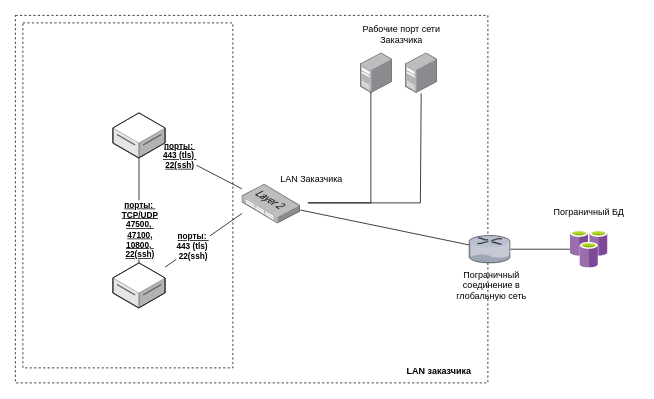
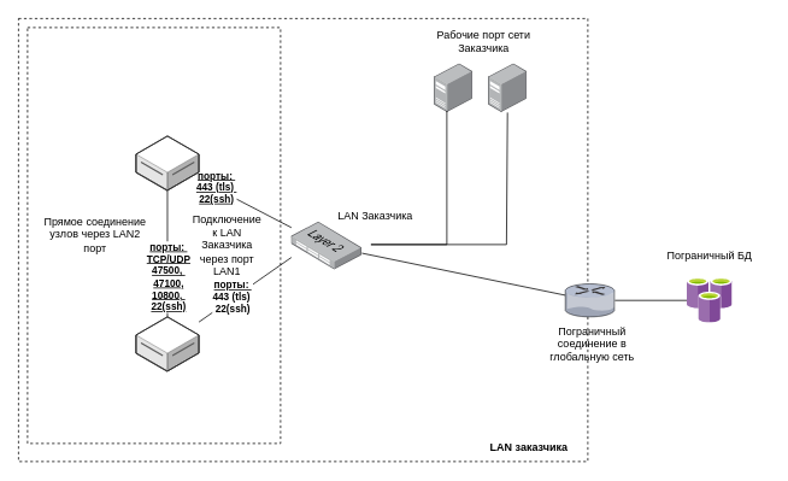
+ <mxCell id="14" value="&lt;div&gt;Прямое соединение узлов через LAN2 порт&lt;/div&gt;" style="text;strokeColor=none;align=center;fillColor=none;html=1;verticalAlign=middle;whiteSpace=wrap;rounded=0;" parent="1" vertex="1"><mxGeometry x="40" y="243.5" width="130" height="30" as="geometry" /></mxCell>
+ <mxCell id="17" value="Подключение к LAN Заказчика через порт LAN1" style="text;strokeColor=none;align=center;fillColor=none;html=1;verticalAlign=middle;whiteSpace=wrap;rounded=0;" parent="1" vertex="1"><mxGeometry x="211" y="220.5" width="80" height="100" as="geometry" /></mxCell>
